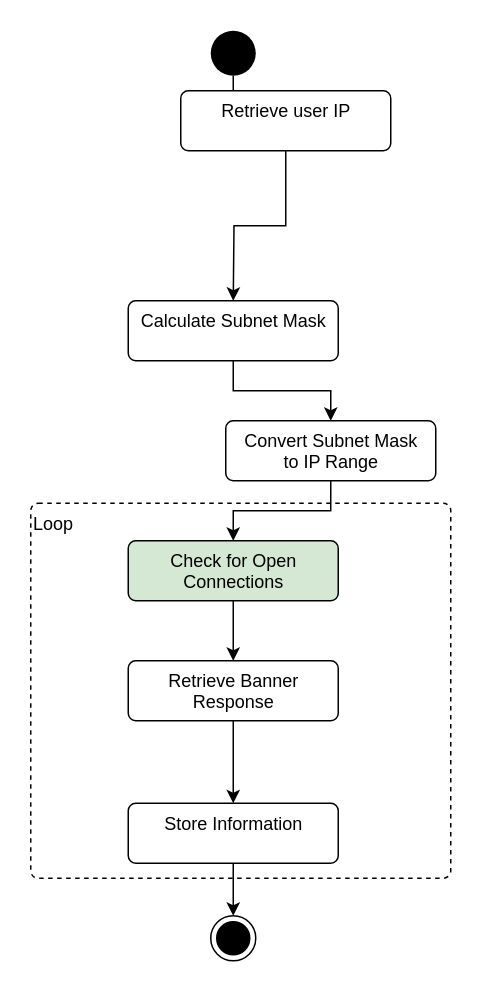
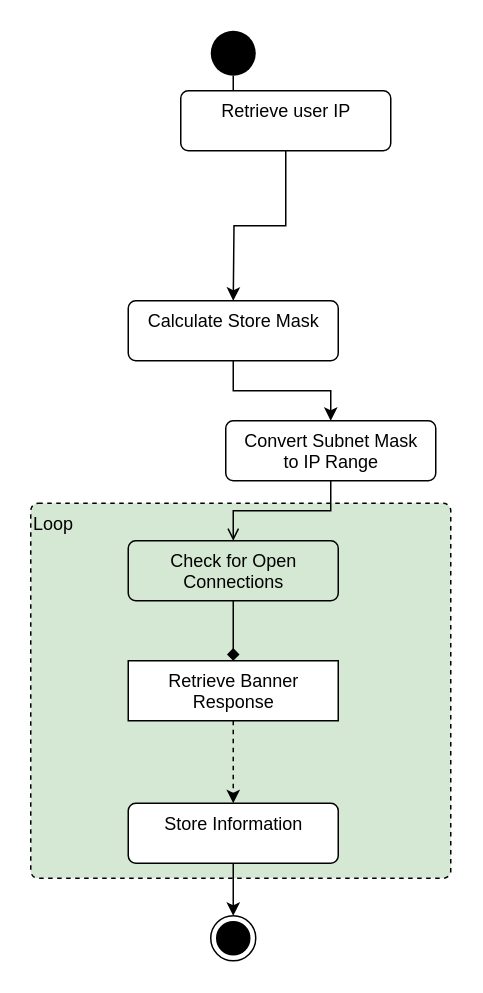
- <mxCell id="8" value="Calculate Subnet Mask" style="html=1;align=center;verticalAlign=top;rounded=1;absoluteArcSize=1;arcSize=10;dashed=0;" parent="1" vertex="1"><mxGeometry x="85" y="200" width="140" height="40" as="geometry" /></mxCell>
+ <mxCell id="8" value="Calculate Store Mask" style="html=1;align=center;verticalAlign=top;rounded=1;absoluteArcSize=1;arcSize=10;dashed=0;" parent="1" vertex="1"><mxGeometry x="85" y="200" width="140" height="40" as="geometry" /></mxCell>
- <mxCell id="2" value="Loop" style="html=1;align=left;verticalAlign=top;rounded=1;absoluteArcSize=1;arcSize=10;dashed=1;" vertex="1" parent="1"><mxGeometry x="20" y="335" width="280" height="250" as="geometry" /></mxCell>
+ <mxCell id="2" value="Loop" style="html=1;align=left;verticalAlign=top;rounded=1;absoluteArcSize=1;arcSize=10;dashed=1;fillColor=#d5e8d4;" vertex="1" parent="1"><mxGeometry x="20" y="335" width="280" height="250" as="geometry" /></mxCell>
- <mxCell id="9" style="edgeStyle=orthogonalEdgeStyle;rounded=0;orthogonalLoop=1;jettySize=auto;html=1;entryX=0.5;entryY=0;entryDx=0;entryDy=0;" parent="1" source="10" target="12" edge="1"><mxGeometry relative="1" as="geometry" /></mxCell>
+ <mxCell id="9" style="edgeStyle=orthogonalEdgeStyle;rounded=0;orthogonalLoop=1;jettySize=auto;html=1;entryX=0.5;entryY=0;entryDx=0;entryDy=0;endArrow=open;" parent="1" source="10" target="12" edge="1"><mxGeometry relative="1" as="geometry" /></mxCell>
- <mxCell id="11" style="edgeStyle=orthogonalEdgeStyle;rounded=0;orthogonalLoop=1;jettySize=auto;html=1;" parent="1" source="12" target="14" edge="1"><mxGeometry relative="1" as="geometry" /></mxCell>
+ <mxCell id="11" style="edgeStyle=orthogonalEdgeStyle;rounded=0;orthogonalLoop=1;jettySize=auto;html=1;endArrow=diamond;" parent="1" source="12" target="14" edge="1"><mxGeometry relative="1" as="geometry" /></mxCell>
- <mxCell id="14" value="Retrieve Banner &lt;br&gt;Response" style="html=1;align=center;verticalAlign=top;rounded=1;absoluteArcSize=1;arcSize=10;dashed=0;" parent="1" vertex="1"><mxGeometry x="85" y="440" width="140" height="40" as="geometry" /></mxCell>
+ <mxCell id="14" value="Retrieve Banner &lt;br&gt;Response" style="html=1;align=center;verticalAlign=top;absoluteArcSize=1;arcSize=10;dashed=0;rounded=0;" parent="1" vertex="1"><mxGeometry x="85" y="440" width="140" height="40" as="geometry" /></mxCell>
- <mxCell id="13" style="edgeStyle=orthogonalEdgeStyle;rounded=0;orthogonalLoop=1;jettySize=auto;html=1;entryX=0.5;entryY=0;entryDx=0;entryDy=0;" parent="1" source="14" target="16" edge="1"><mxGeometry relative="1" as="geometry" /></mxCell>
+ <mxCell id="13" style="edgeStyle=orthogonalEdgeStyle;rounded=0;orthogonalLoop=1;jettySize=auto;html=1;entryX=0.5;entryY=0;entryDx=0;entryDy=0;dashed=1;" parent="1" source="14" target="16" edge="1"><mxGeometry relative="1" as="geometry" /></mxCell>
